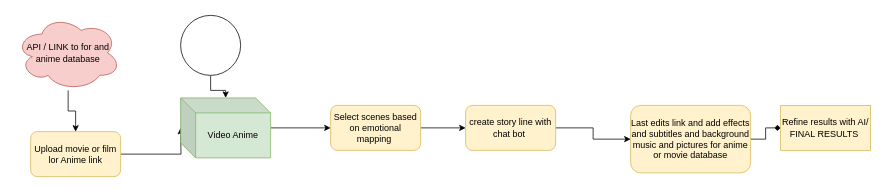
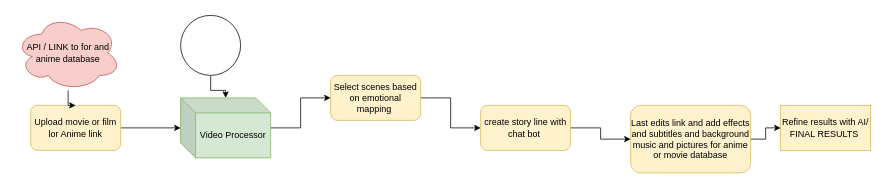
- <mxCell id="7" value="Select scenes based on emotional mapping&amp;nbsp;" style="rounded=1;whiteSpace=wrap;html=1;fillColor=#fff2cc;strokeColor=#d6b656;" vertex="1" parent="1"><mxGeometry x="440" y="140" width="120" height="60" as="geometry" /></mxCell>
+ <mxCell id="7" value="Select scenes based on emotional mapping&amp;nbsp;" style="rounded=1;whiteSpace=wrap;html=1;fillColor=#fff2cc;strokeColor=#d6b656;" vertex="1" parent="1"><mxGeometry x="440" y="100" width="120" height="60" as="geometry" /></mxCell>
- <mxCell id="9" value="create story line with chat bot&amp;nbsp;" style="whiteSpace=wrap;html=1;rounded=1;fillColor=#fff2cc;strokeColor=#d6b656;" vertex="1" parent="1"><mxGeometry x="620" y="140" width="120" height="60" as="geometry" /></mxCell>
+ <mxCell id="9" value="create story line with chat bot&amp;nbsp;" style="whiteSpace=wrap;html=1;rounded=1;fillColor=#fff2cc;strokeColor=#d6b656;" vertex="1" parent="1"><mxGeometry x="640" y="140" width="120" height="60" as="geometry" /></mxCell>
- <mxCell id="10" value="" style="edgeStyle=orthogonalEdgeStyle;rounded=0;orthogonalLoop=1;jettySize=auto;html=1;endArrow=diamond;" edge="1" parent="1" source="11" target="12"><mxGeometry relative="1" as="geometry" /></mxCell>
+ <mxCell id="10" value="" style="edgeStyle=orthogonalEdgeStyle;rounded=0;orthogonalLoop=1;jettySize=auto;html=1;" edge="1" parent="1" source="11" target="12"><mxGeometry relative="1" as="geometry" /></mxCell>
- <mxCell id="5" value="Video Anime" style="shape=cube;whiteSpace=wrap;html=1;boundedLbl=1;backgroundOutline=1;darkOpacity=0.05;darkOpacity2=0.1;fillColor=#d5e8d4;strokeColor=#82b366;" vertex="1" parent="1"><mxGeometry x="240" y="130" width="120" height="80" as="geometry" /></mxCell>
+ <mxCell id="5" value="Video Processor" style="shape=cube;whiteSpace=wrap;html=1;boundedLbl=1;backgroundOutline=1;darkOpacity=0.05;darkOpacity2=0.1;fillColor=#d5e8d4;strokeColor=#82b366;" vertex="1" parent="1"><mxGeometry x="240" y="130" width="120" height="80" as="geometry" /></mxCell>
- <mxCell id="3" value="Upload movie or film lor Anime link" style="rounded=1;whiteSpace=wrap;html=1;fillColor=#fff2cc;strokeColor=#d6b656;" vertex="1" parent="1"><mxGeometry x="40" y="175" width="120" height="60" as="geometry" /></mxCell>
+ <mxCell id="3" value="Upload movie or film lor Anime link" style="rounded=1;whiteSpace=wrap;html=1;fillColor=#fff2cc;strokeColor=#d6b656;" vertex="1" parent="1"><mxGeometry x="40" y="140" width="120" height="60" as="geometry" /></mxCell>
